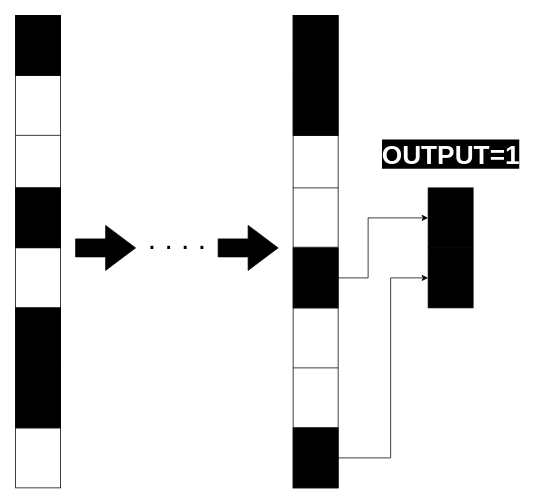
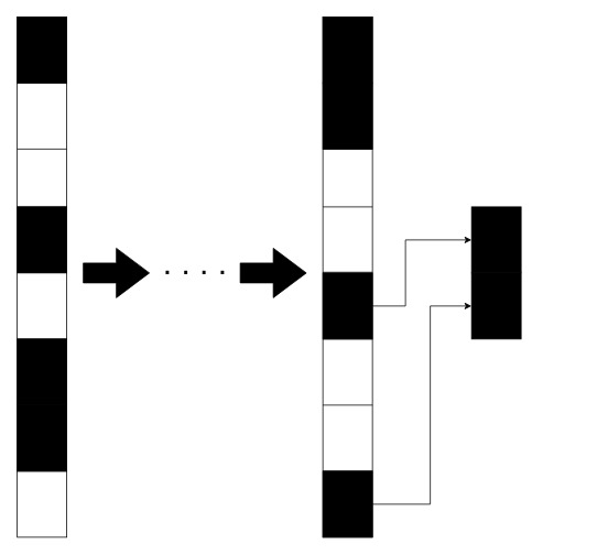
- <mxCell id="33" value="&lt;font style=&quot;font-size: 35px&quot;&gt;&lt;b style=&quot;background-color: rgb(0 , 0 , 0)&quot;&gt;&lt;font style=&quot;font-size: 35px&quot;&gt;OUTPUT&lt;/font&gt;=1&lt;/b&gt;&lt;/font&gt;" style="text;html=1;align=center;verticalAlign=middle;resizable=0;points=[];autosize=1;fontColor=#FFFFFF;" vertex="1" parent="1"><mxGeometry x="500" y="190" width="200" height="30" as="geometry" /></mxCell>
